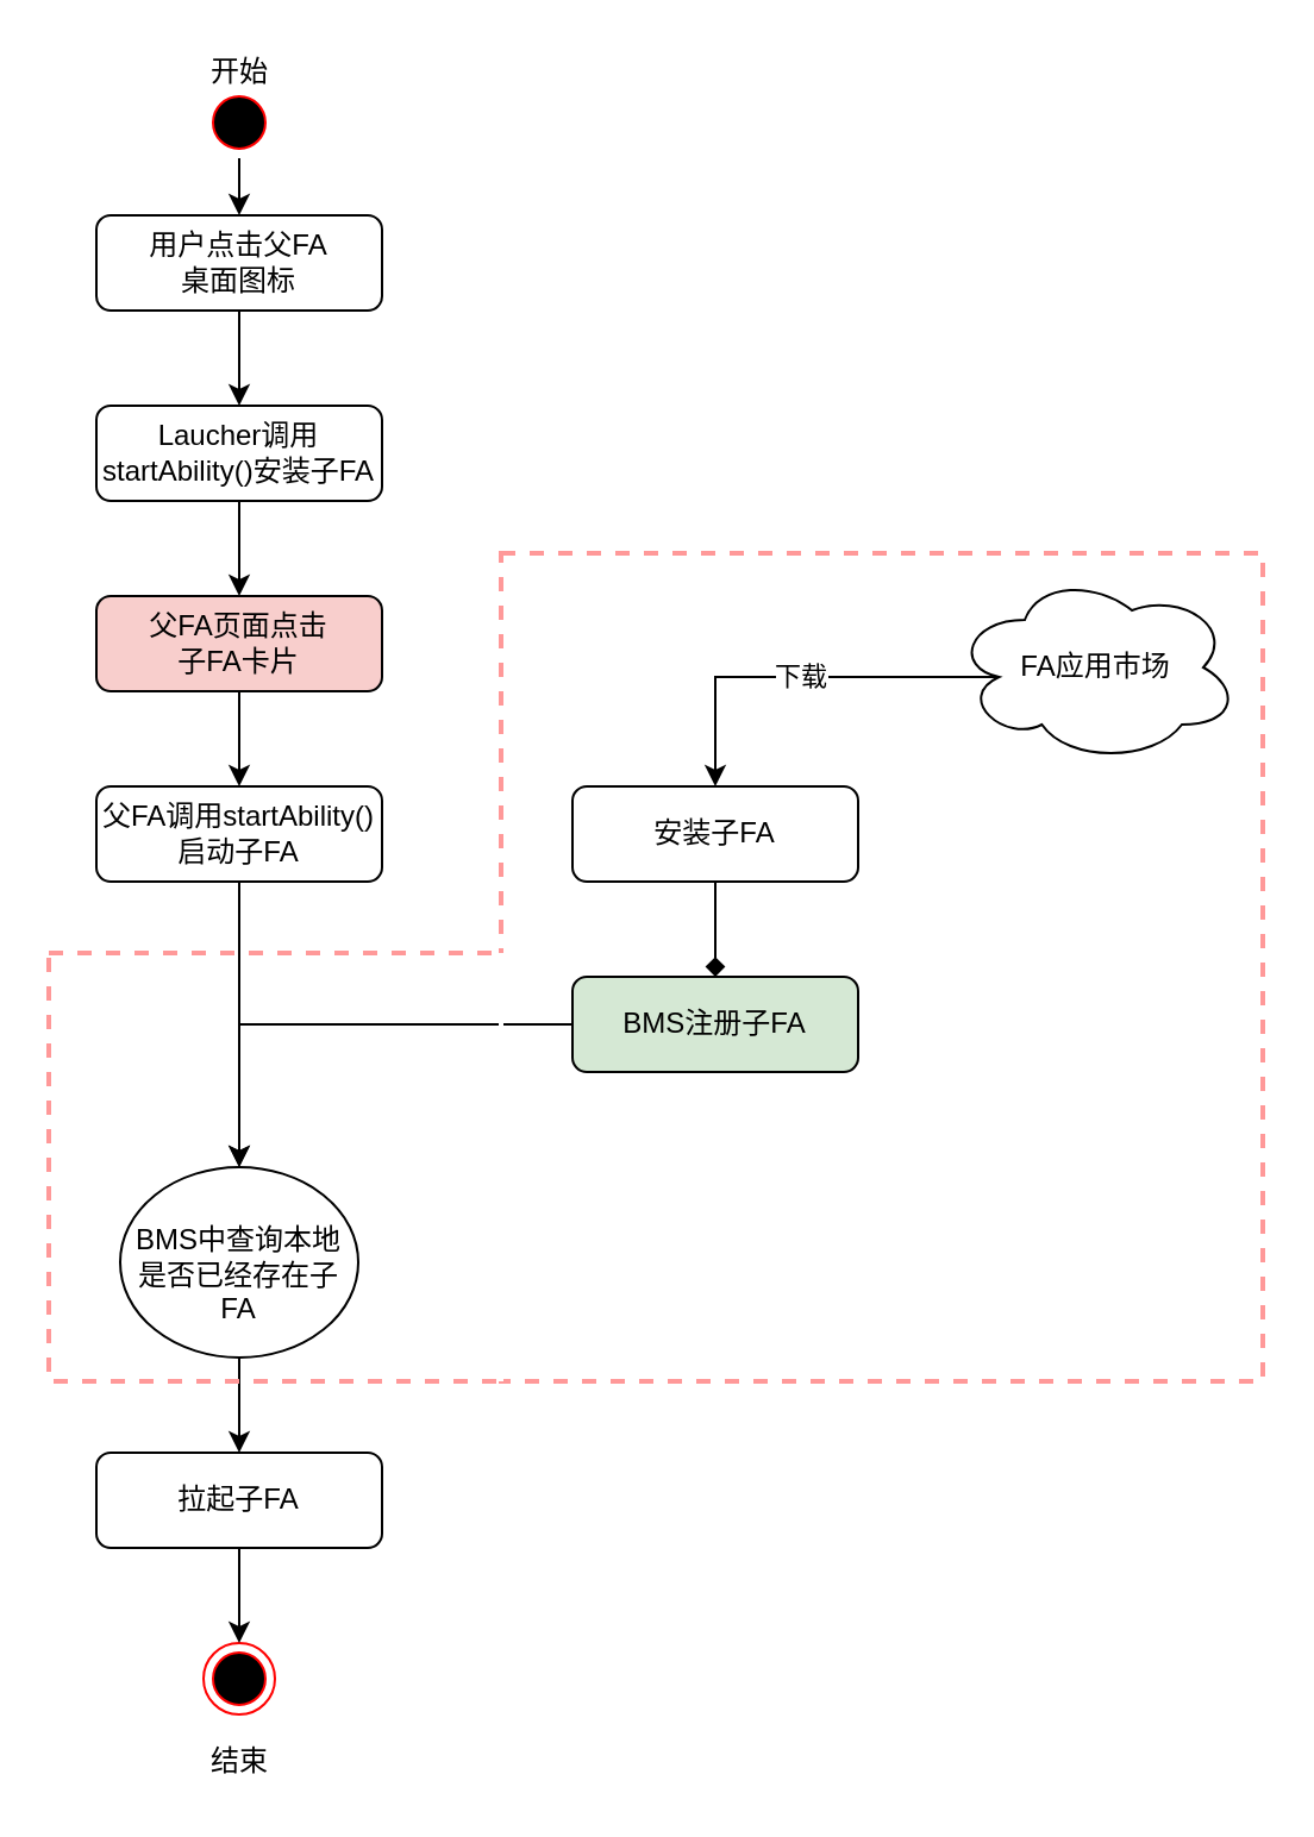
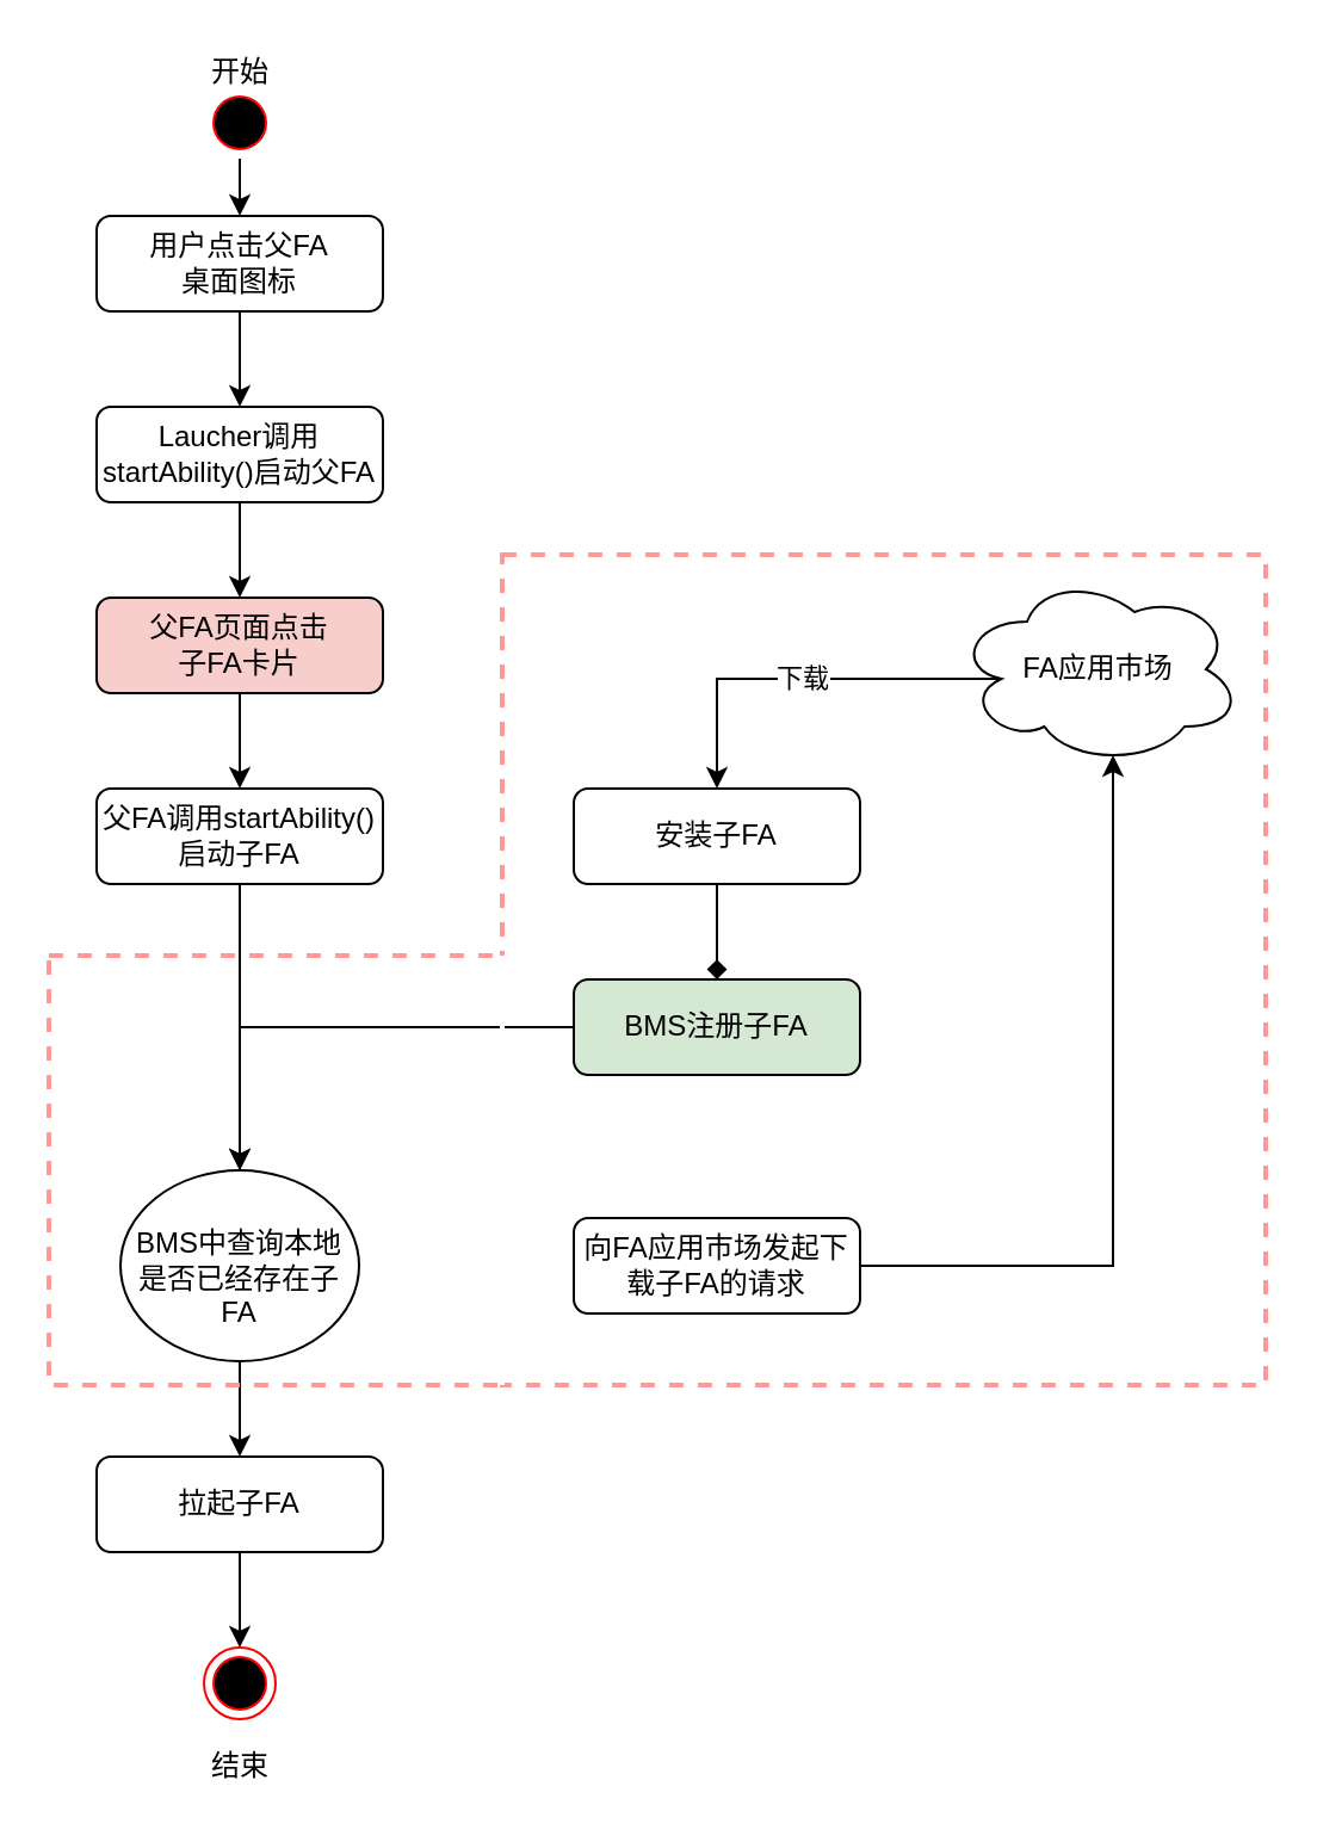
- <mxCell id="24" value="Laucher调用startAbility()安装子FA" style="rounded=1;whiteSpace=wrap;html=1;fontSize=12;glass=0;strokeWidth=1;shadow=0;" parent="1" vertex="1"><mxGeometry x="40" y="170" width="120" height="40" as="geometry" /></mxCell>
+ <mxCell id="24" value="Laucher调用startAbility()启动父FA" style="rounded=1;whiteSpace=wrap;html=1;fontSize=12;glass=0;strokeWidth=1;shadow=0;" parent="1" vertex="1"><mxGeometry x="40" y="170" width="120" height="40" as="geometry" /></mxCell>
+ <mxCell id="15" style="edgeStyle=orthogonalEdgeStyle;rounded=0;orthogonalLoop=1;jettySize=auto;html=1;exitX=1;exitY=0.5;exitDx=0;exitDy=0;entryX=0.55;entryY=0.95;entryDx=0;entryDy=0;entryPerimeter=0;" parent="1" source="16" target="18" edge="1"><mxGeometry relative="1" as="geometry" /></mxCell>
+ <mxCell id="16" value="向FA应用市场发起下载子FA的请求" style="rounded=1;whiteSpace=wrap;html=1;fontSize=12;glass=0;strokeWidth=1;shadow=0;" parent="1" vertex="1"><mxGeometry x="240" y="510" width="120" height="40" as="geometry" /></mxCell>
